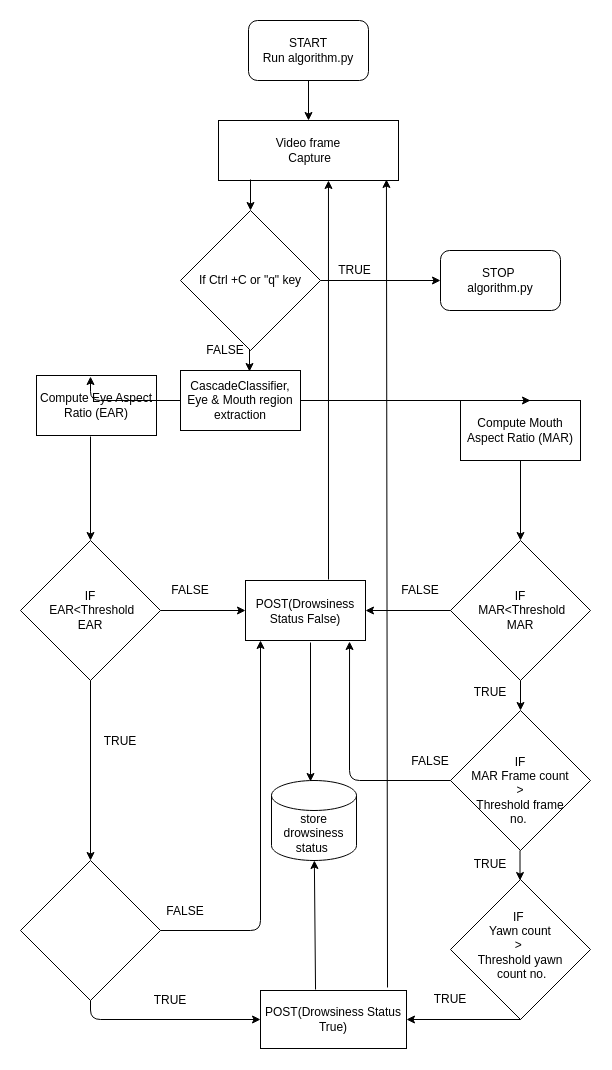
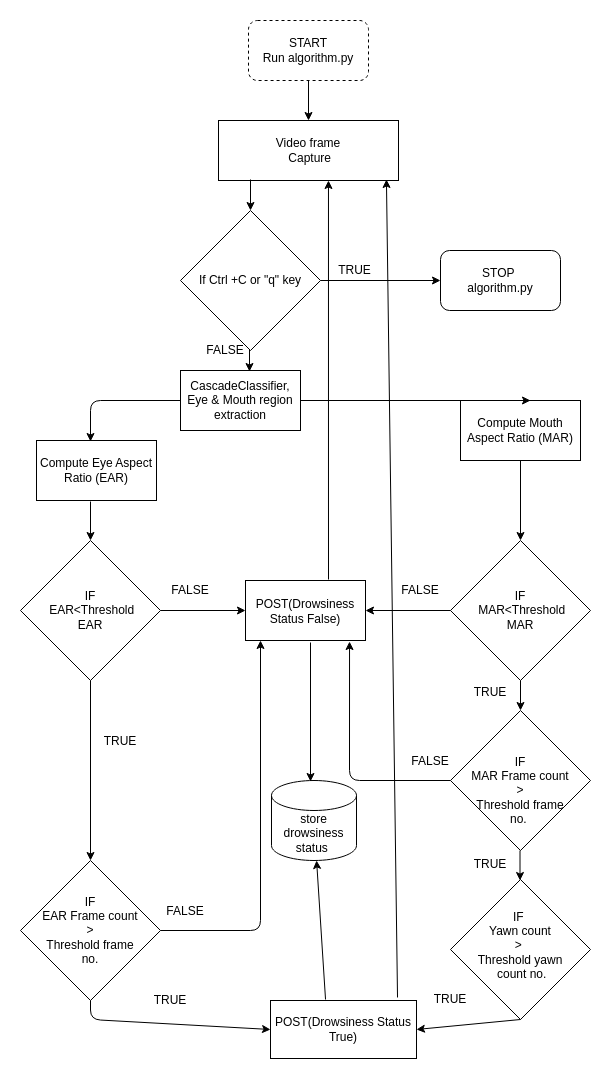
- <mxCell id="2" value="START&lt;br&gt;Run algorithm.py" style="rounded=1;whiteSpace=wrap;html=1;" parent="1" vertex="1"><mxGeometry x="248" y="20" width="120" height="60" as="geometry" /></mxCell>
+ <mxCell id="2" value="START&lt;br&gt;Run algorithm.py" style="rounded=1;whiteSpace=wrap;html=1;dashed=1;" parent="1" vertex="1"><mxGeometry x="248" y="20" width="120" height="60" as="geometry" /></mxCell>
- <mxCell id="5" value="Compute Eye Aspect Ratio (EAR)" style="rounded=0;whiteSpace=wrap;html=1;" parent="1" vertex="1"><mxGeometry x="36" y="375" width="120" height="60" as="geometry" /></mxCell>
+ <mxCell id="5" value="Compute Eye Aspect Ratio (EAR)" style="rounded=0;whiteSpace=wrap;html=1;" parent="1" vertex="1"><mxGeometry x="36" y="440" width="120" height="60" as="geometry" /></mxCell>
+ <mxCell id="26" value="IF &lt;br&gt;EAR Frame count &amp;gt;&lt;br&gt;Threshold frame no." style="text;html=1;strokeColor=none;fillColor=none;align=center;verticalAlign=middle;whiteSpace=wrap;rounded=0;" parent="1" vertex="1"><mxGeometry x="40" y="899" width="100" height="62" as="geometry" /></mxCell>
- <mxCell id="12" value="POST(Drowsiness Status True)" style="rounded=0;whiteSpace=wrap;html=1;" parent="1" vertex="1"><mxGeometry x="260" y="990" width="146" height="58" as="geometry" /></mxCell>
+ <mxCell id="12" value="POST(Drowsiness Status True)" style="rounded=0;whiteSpace=wrap;html=1;" parent="1" vertex="1"><mxGeometry x="270" y="1000" width="146" height="58" as="geometry" /></mxCell>
